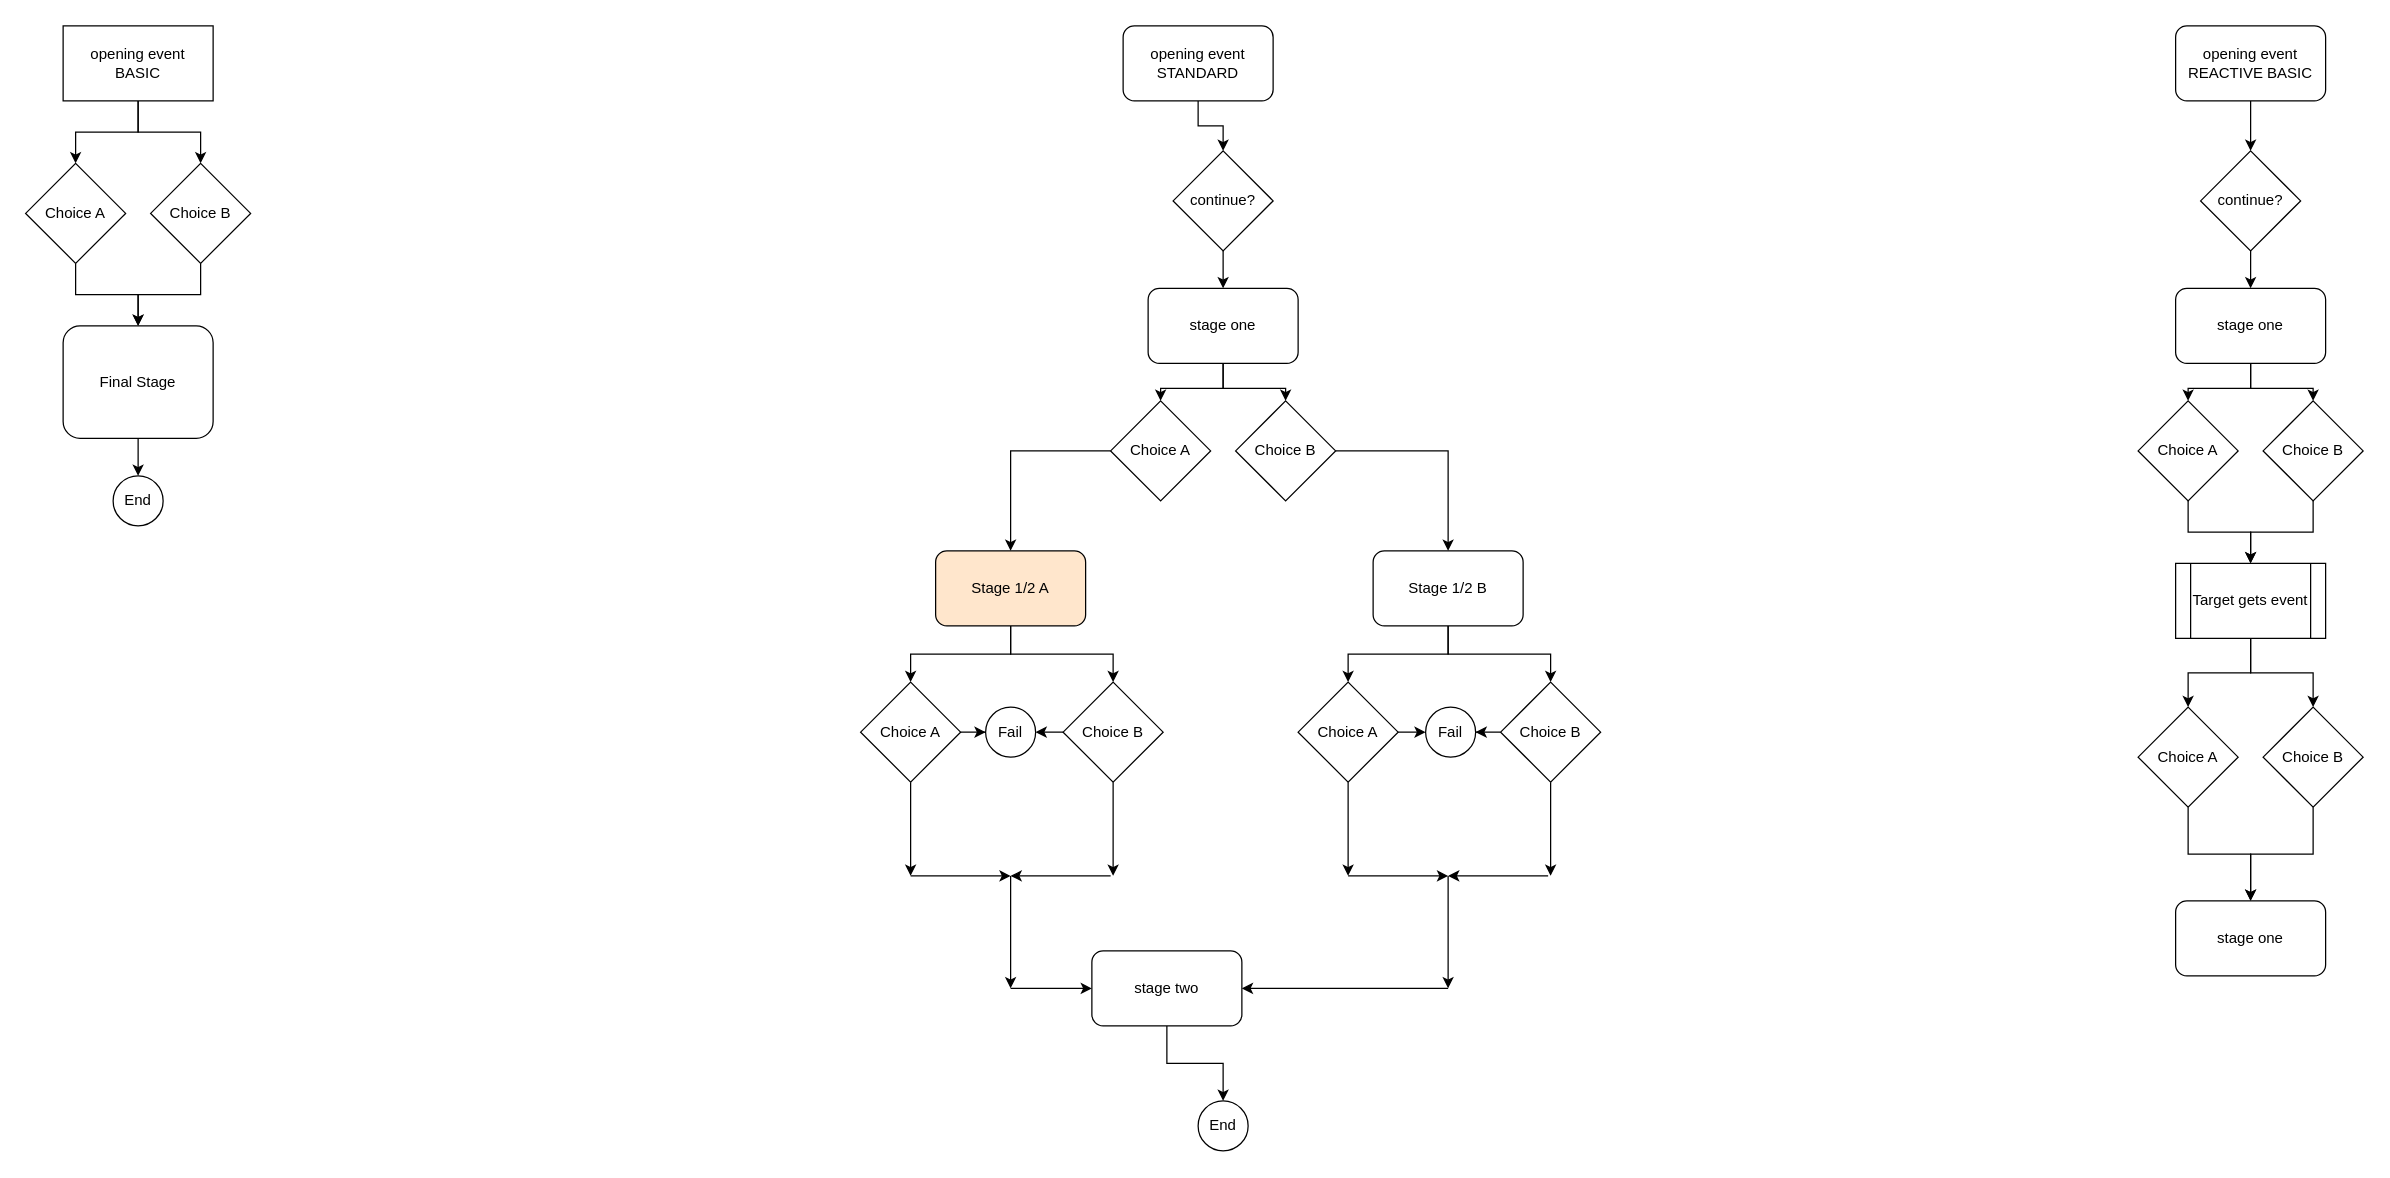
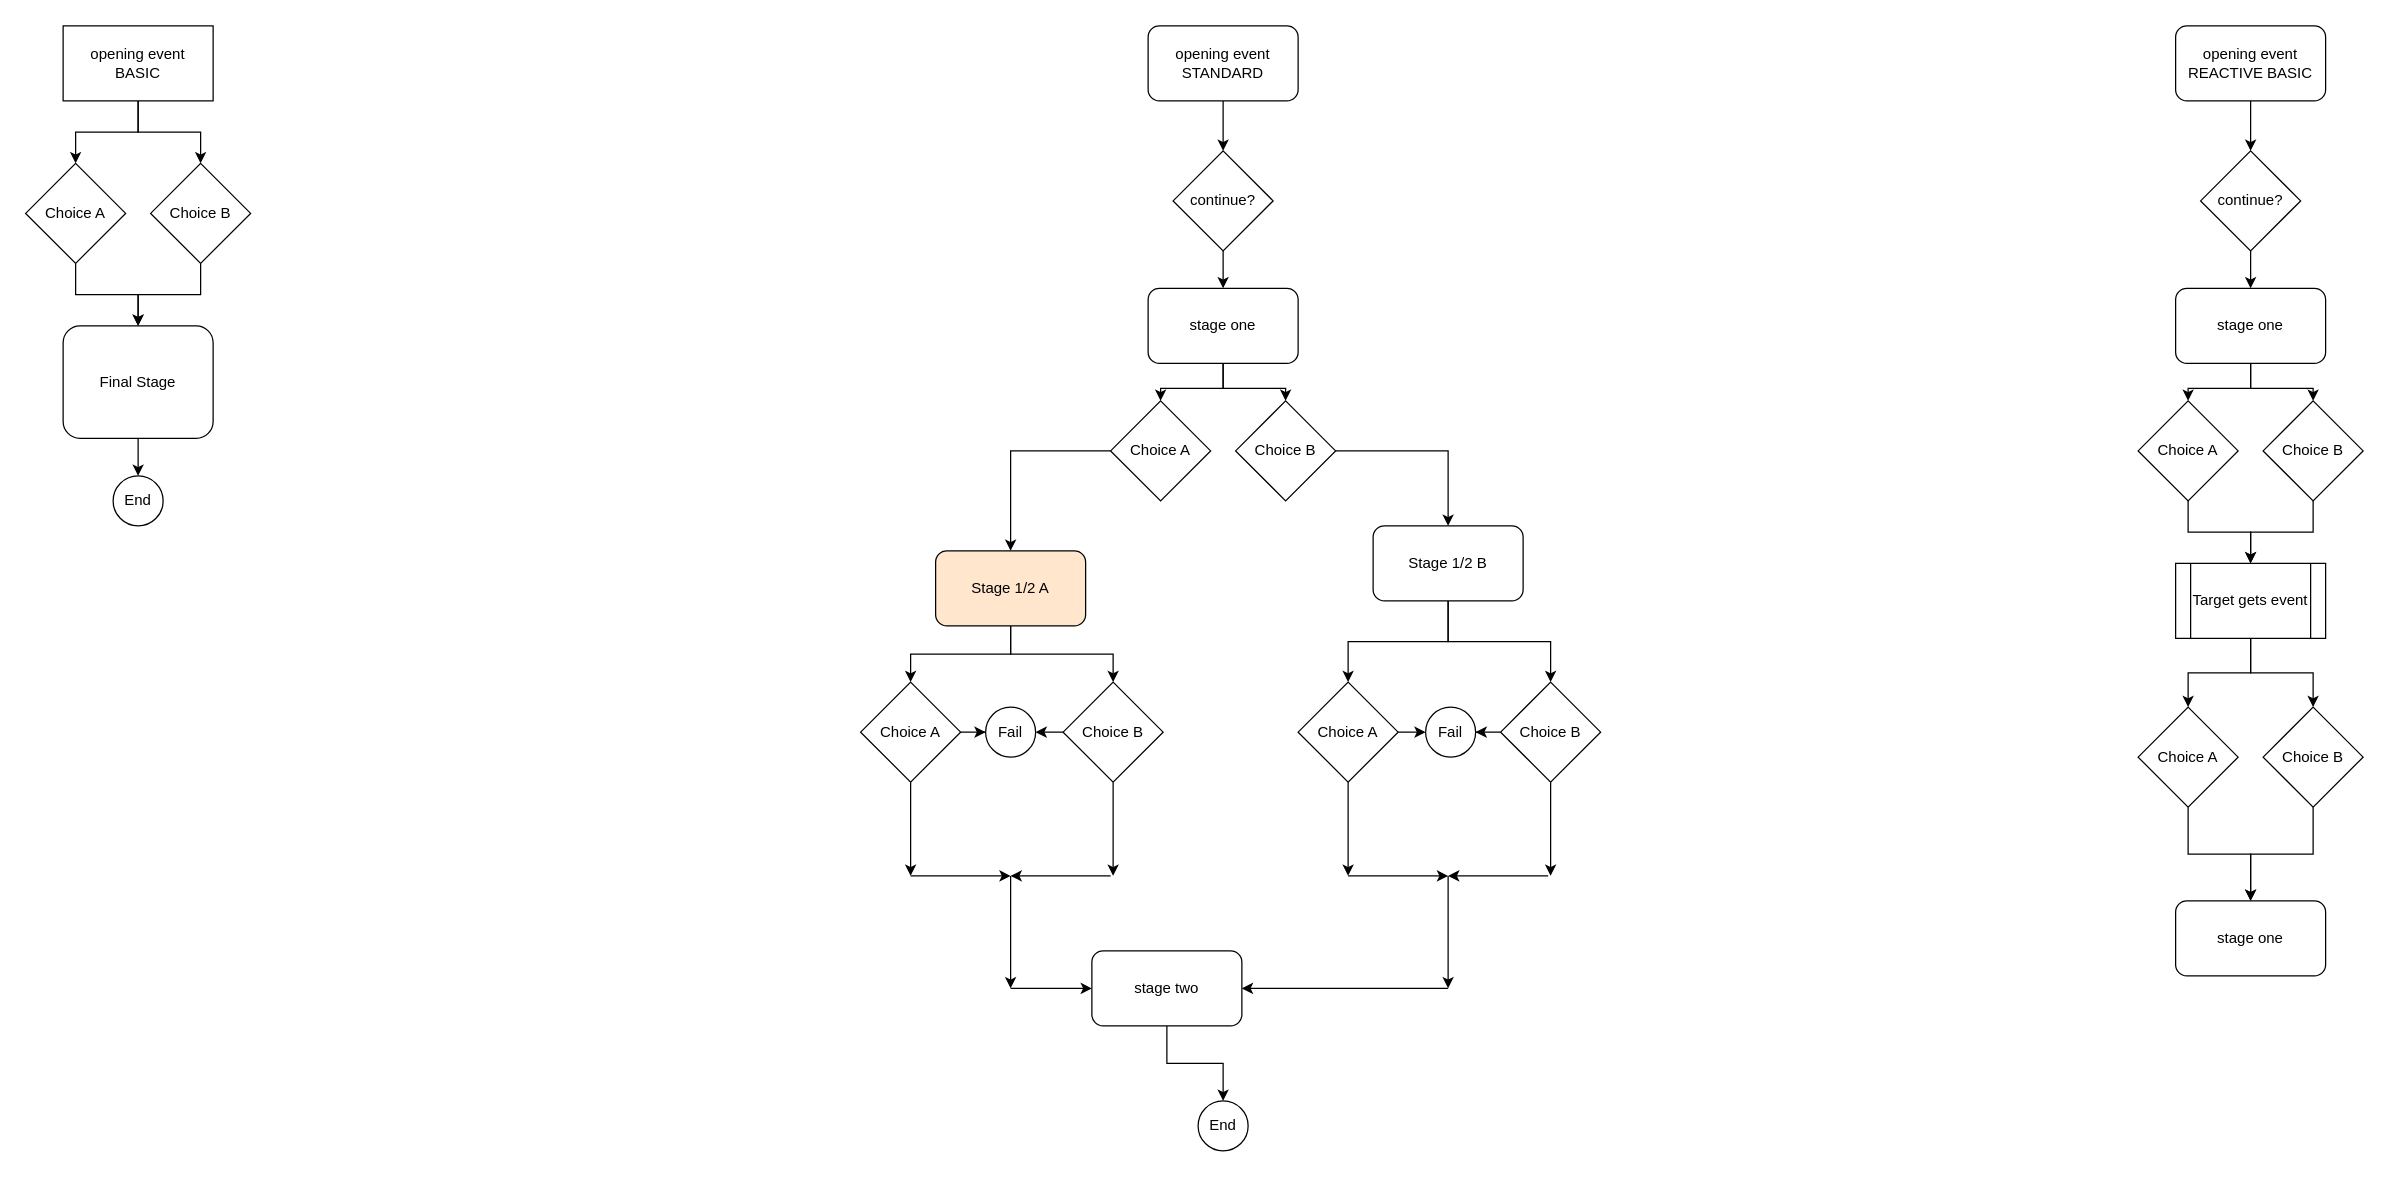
- <mxCell id="3" value="opening event&lt;br&gt;STANDARD" style="rounded=1;whiteSpace=wrap;html=1;" parent="1" vertex="1"><mxGeometry x="898" y="20" width="120" height="60" as="geometry" /></mxCell>
+ <mxCell id="3" value="opening event&lt;br&gt;STANDARD" style="rounded=1;whiteSpace=wrap;html=1;" parent="1" vertex="1"><mxGeometry x="918" y="20" width="120" height="60" as="geometry" /></mxCell>
- <mxCell id="61" value="Stage 1/2 B" style="rounded=1;whiteSpace=wrap;html=1;" parent="1" vertex="1"><mxGeometry x="1098" y="440" width="120" height="60" as="geometry" /></mxCell>
+ <mxCell id="61" value="Stage 1/2 B" style="rounded=1;whiteSpace=wrap;html=1;" parent="1" vertex="1"><mxGeometry x="1098" y="420" width="120" height="60" as="geometry" /></mxCell>
